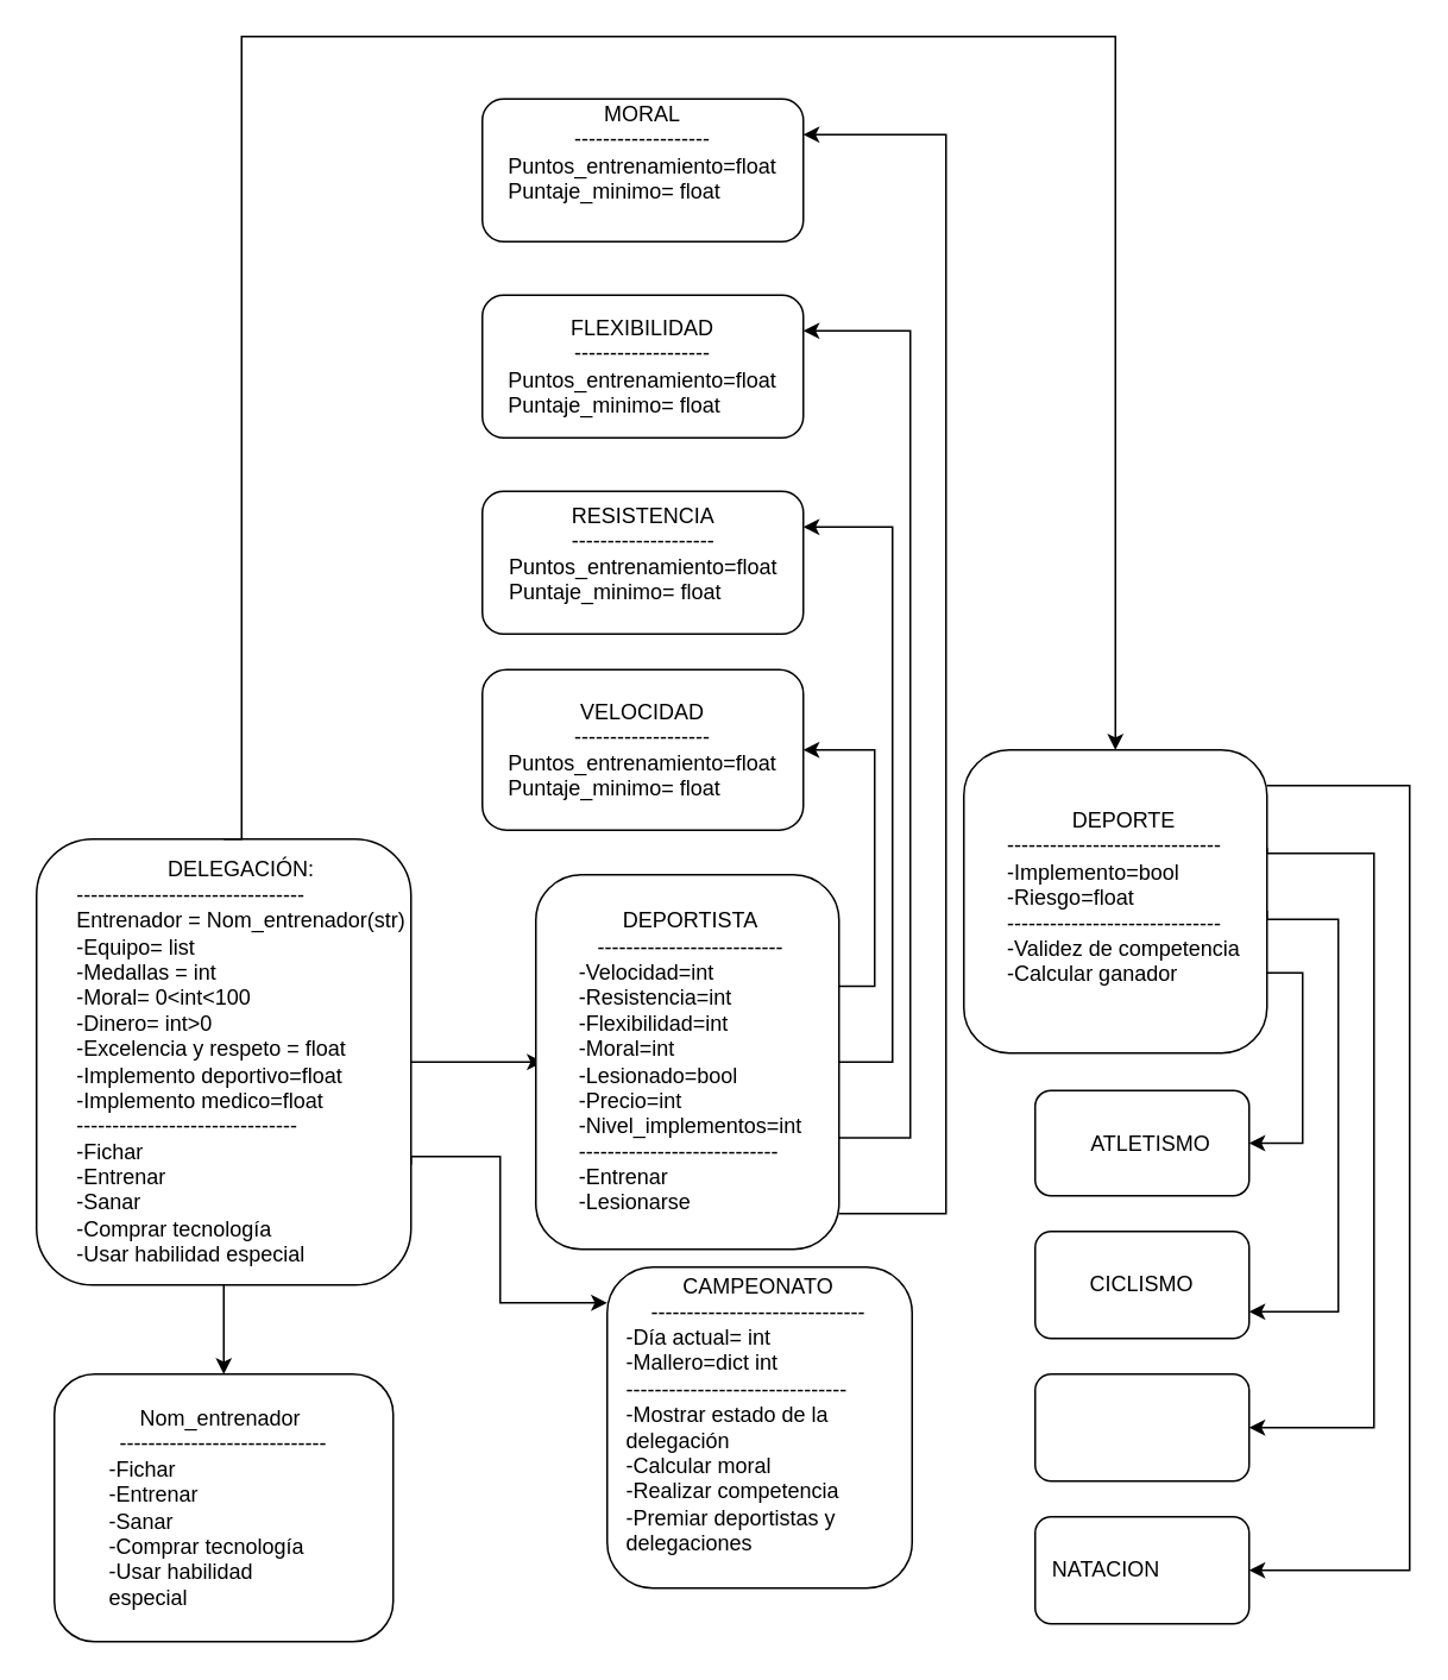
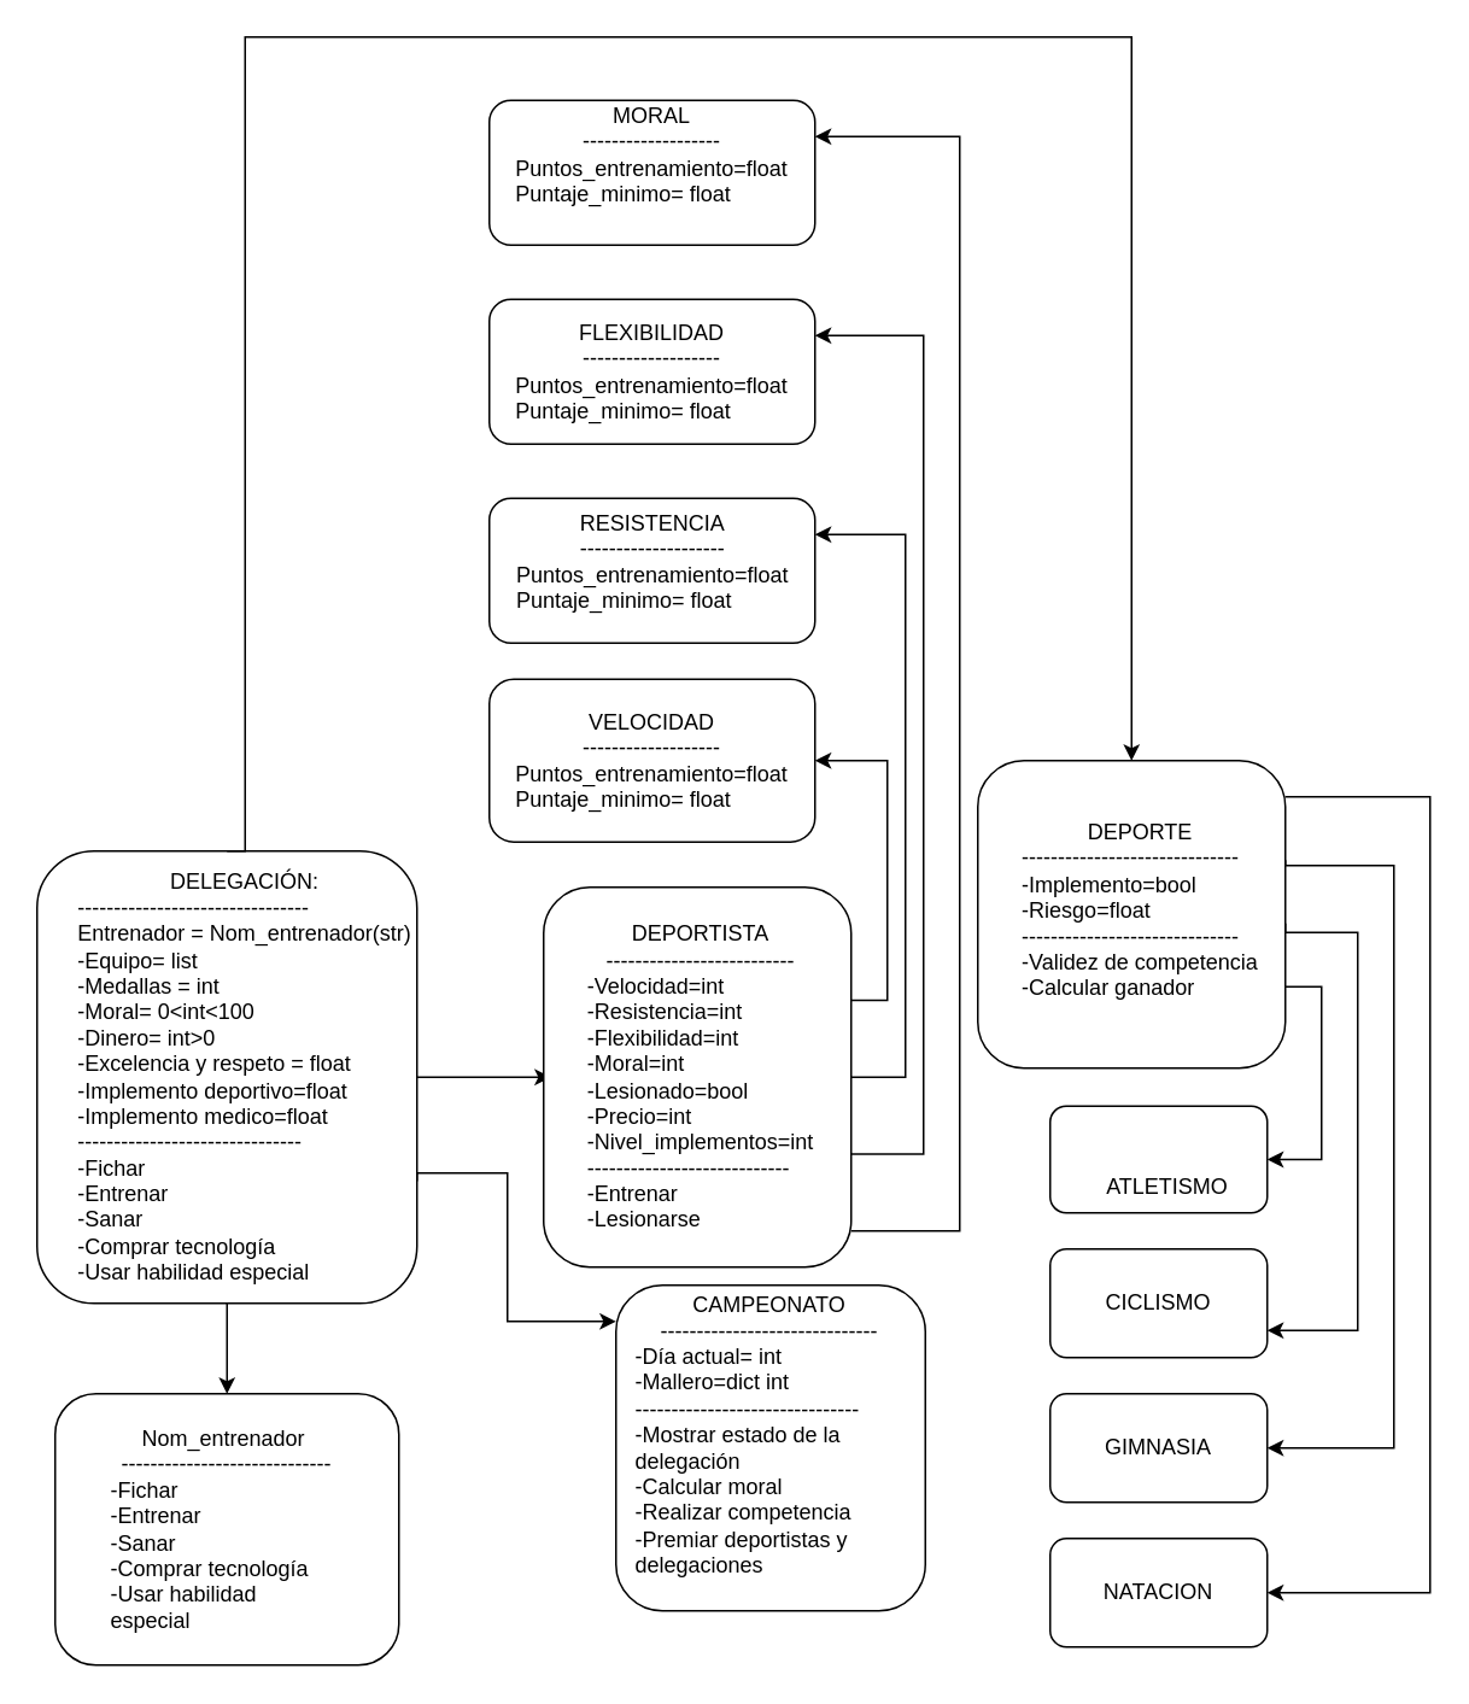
- <mxCell id="21" value="ATLETISMO" style="text;html=1;strokeColor=none;fillColor=none;align=center;verticalAlign=middle;whiteSpace=wrap;rounded=0;" vertex="1" parent="1"><mxGeometry x="620" y="632.75" width="50" height="15.5" as="geometry" /></mxCell>
+ <mxCell id="21" value="ATLETISMO" style="text;html=1;strokeColor=none;fillColor=none;align=center;verticalAlign=middle;whiteSpace=wrap;rounded=0;" vertex="1" parent="1"><mxGeometry x="620" y="647.75" width="50" height="15.5" as="geometry" /></mxCell>
+ <mxCell id="25" value="GIMNASIA" style="text;html=1;strokeColor=none;fillColor=none;align=center;verticalAlign=middle;whiteSpace=wrap;rounded=0;" vertex="1" parent="1"><mxGeometry x="620" y="790" width="40" height="20" as="geometry" /></mxCell>
- <mxCell id="27" value="NATACION" style="text;html=1;strokeColor=none;fillColor=none;align=center;verticalAlign=middle;whiteSpace=wrap;rounded=0;" vertex="1" parent="1"><mxGeometry x="600" y="870" width="40" height="20" as="geometry" /></mxCell>
+ <mxCell id="27" value="NATACION" style="text;html=1;strokeColor=none;fillColor=none;align=center;verticalAlign=middle;whiteSpace=wrap;rounded=0;" vertex="1" parent="1"><mxGeometry x="620" y="870" width="40" height="20" as="geometry" /></mxCell>
